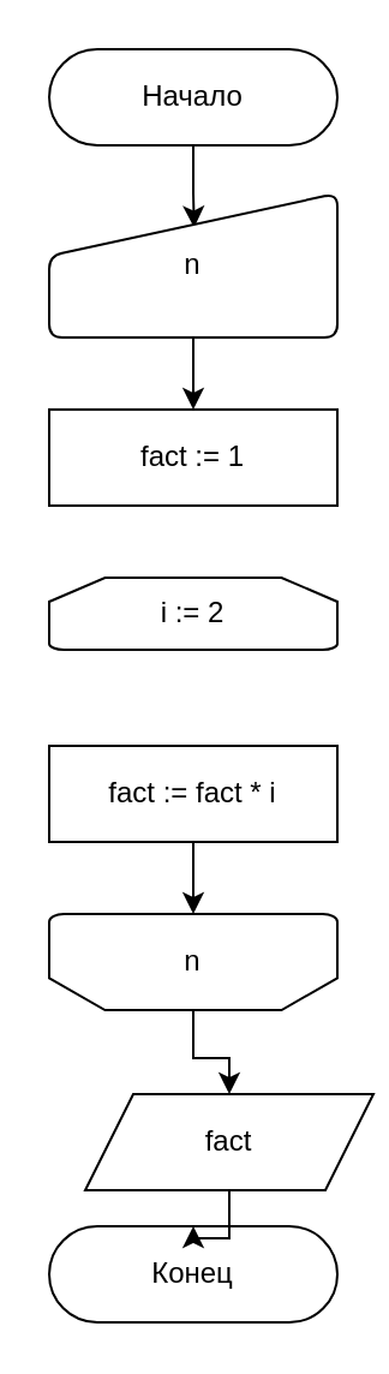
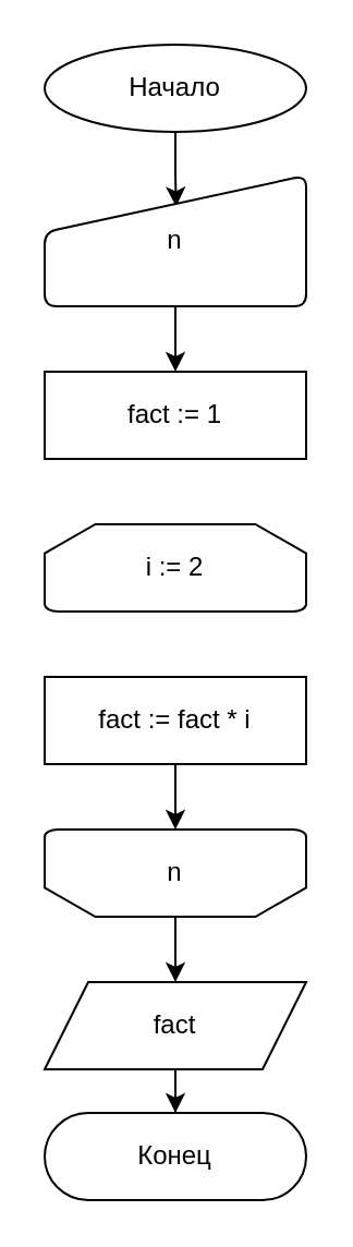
- <mxCell id="3" value="Начало" style="rounded=1;whiteSpace=wrap;html=1;arcSize=50;strokeWidth=1;" parent="1" vertex="1"><mxGeometry x="20" y="20" width="120" height="40" as="geometry" /></mxCell>
+ <mxCell id="3" value="Начало" style="ellipse;whiteSpace=wrap;html=1;arcSize=50;strokeWidth=1;" parent="1" vertex="1"><mxGeometry x="20" y="20" width="120" height="40" as="geometry" /></mxCell>
- <mxCell id="10" value="i := 2" style="strokeWidth=1;html=1;shape=mxgraph.flowchart.loop_limit;whiteSpace=wrap;" parent="1" vertex="1"><mxGeometry x="20" y="240" width="120" height="30" as="geometry" /></mxCell>
+ <mxCell id="10" value="i := 2" style="strokeWidth=1;html=1;shape=mxgraph.flowchart.loop_limit;whiteSpace=wrap;" parent="1" vertex="1"><mxGeometry x="20" y="240" width="120" height="40" as="geometry" /></mxCell>
- <mxCell id="9" value="fact" style="shape=parallelogram;perimeter=parallelogramPerimeter;whiteSpace=wrap;html=1;fixedSize=1;strokeWidth=1;" parent="1" vertex="1"><mxGeometry x="35" y="455" width="120" height="40" as="geometry" /></mxCell>
+ <mxCell id="9" value="fact" style="shape=parallelogram;perimeter=parallelogramPerimeter;whiteSpace=wrap;html=1;fixedSize=1;strokeWidth=1;" parent="1" vertex="1"><mxGeometry x="20" y="450" width="120" height="40" as="geometry" /></mxCell>
